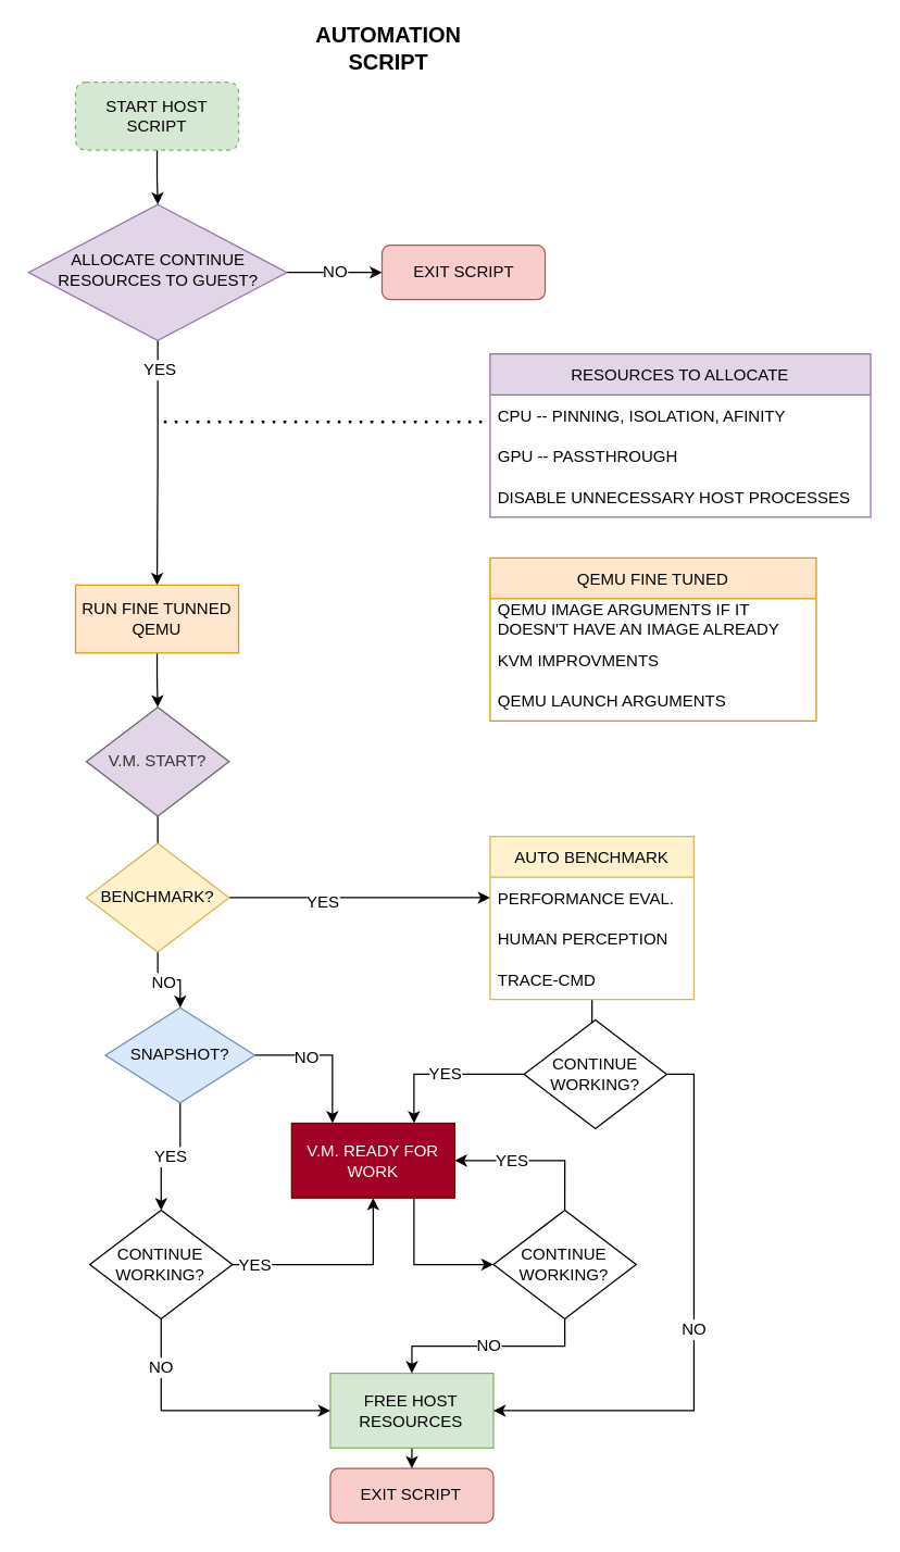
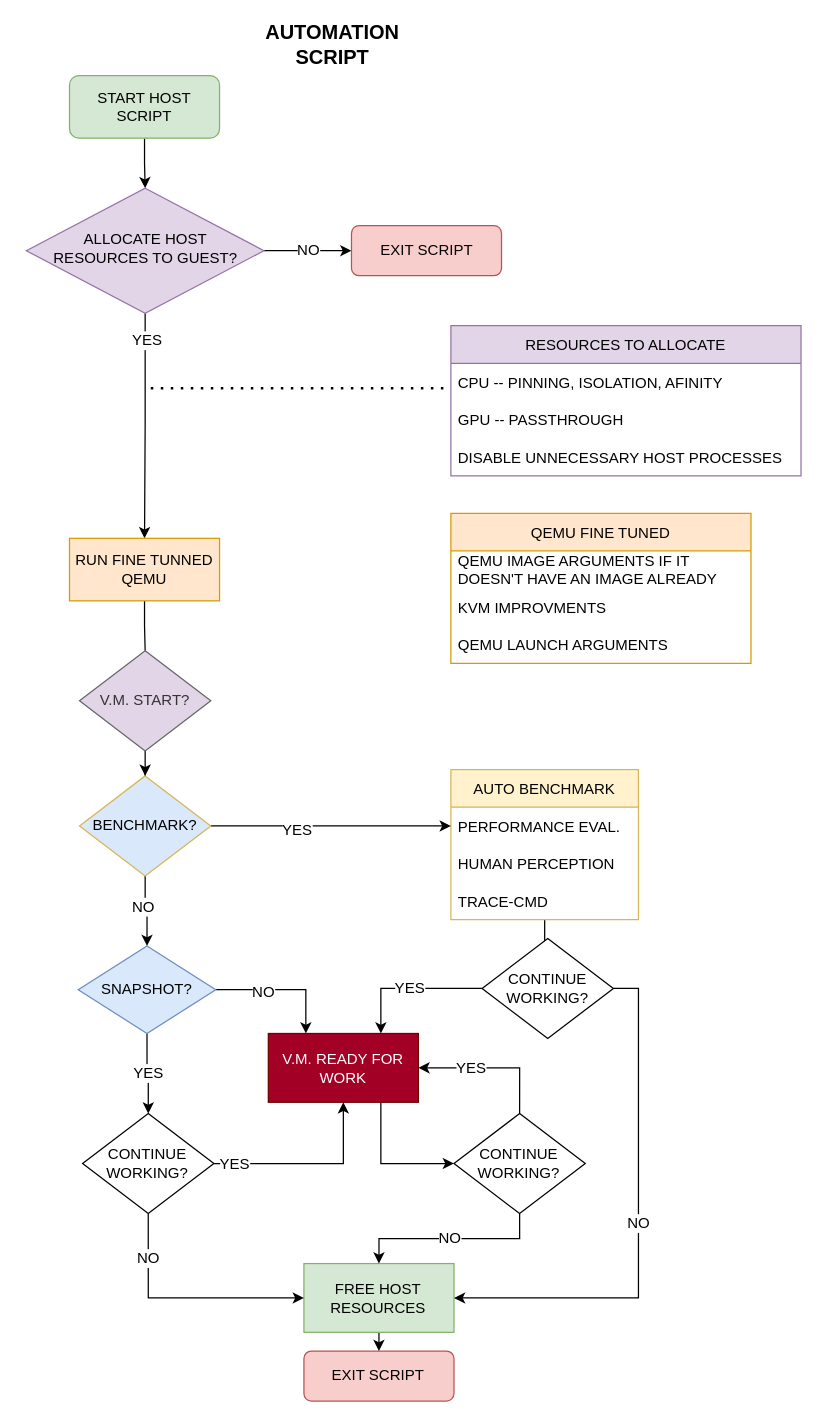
- <mxCell id="41" value="AUTOMATION SCRIPT" style="text;html=1;strokeColor=none;fillColor=none;align=center;verticalAlign=middle;whiteSpace=wrap;rounded=0;fontStyle=1;fontSize=16;" vertex="1" parent="1"><mxGeometry x="209.5" y="20" width="150.5" height="30" as="geometry" /></mxCell>
+ <mxCell id="41" value="AUTOMATION SCRIPT" style="text;html=1;strokeColor=none;fillColor=none;align=center;verticalAlign=middle;whiteSpace=wrap;rounded=0;fontStyle=1;fontSize=16;" vertex="1" parent="1"><mxGeometry x="189.5" y="20" width="150.5" height="30" as="geometry" /></mxCell>
- <mxCell id="3" value="START HOST&lt;br&gt;SCRIPT" style="rounded=1;whiteSpace=wrap;html=1;fontSize=12;glass=0;strokeWidth=1;shadow=0;fillColor=#d5e8d4;strokeColor=#82b366;dashed=1;" parent="1" vertex="1"><mxGeometry x="55" y="60" width="120" height="50" as="geometry" /></mxCell>
+ <mxCell id="3" value="START HOST&lt;br&gt;SCRIPT" style="rounded=1;whiteSpace=wrap;html=1;fontSize=12;glass=0;strokeWidth=1;shadow=0;fillColor=#d5e8d4;strokeColor=#82b366;" parent="1" vertex="1"><mxGeometry x="55" y="60" width="120" height="50" as="geometry" /></mxCell>
- <mxCell id="7" value="ALLOCATE CONTINUE &lt;br&gt;RESOURCES TO GUEST?" style="rhombus;whiteSpace=wrap;html=1;shadow=0;fontFamily=Helvetica;fontSize=12;align=center;strokeWidth=1;spacing=6;spacingTop=-4;fillColor=#e1d5e7;strokeColor=#9673a6;" parent="1" vertex="1"><mxGeometry x="20.5" y="150" width="190" height="100" as="geometry" /></mxCell>
+ <mxCell id="7" value="ALLOCATE HOST &lt;br&gt;RESOURCES TO GUEST?" style="rhombus;whiteSpace=wrap;html=1;shadow=0;fontFamily=Helvetica;fontSize=12;align=center;strokeWidth=1;spacing=6;spacingTop=-4;fillColor=#e1d5e7;strokeColor=#9673a6;" parent="1" vertex="1"><mxGeometry x="20.5" y="150" width="190" height="100" as="geometry" /></mxCell>
- <mxCell id="12" style="edgeStyle=orthogonalEdgeStyle;rounded=0;orthogonalLoop=1;jettySize=auto;html=1;exitX=0.5;exitY=1;exitDx=0;exitDy=0;entryX=0.5;entryY=0;entryDx=0;entryDy=0;" edge="1" parent="1" source="13" target="24"><mxGeometry relative="1" as="geometry" /></mxCell>
+ <mxCell id="12" style="edgeStyle=orthogonalEdgeStyle;rounded=0;orthogonalLoop=1;jettySize=auto;html=1;exitX=0.5;exitY=1;exitDx=0;exitDy=0;entryX=0.5;entryY=0;entryDx=0;entryDy=0;endArrow=none;" edge="1" parent="1" source="13" target="24"><mxGeometry relative="1" as="geometry" /></mxCell>
- <mxCell id="23" style="edgeStyle=orthogonalEdgeStyle;rounded=0;orthogonalLoop=1;jettySize=auto;html=1;exitX=0.5;exitY=1;exitDx=0;exitDy=0;fontSize=12;endArrow=none;" edge="1" parent="1" source="24" target="46"><mxGeometry relative="1" as="geometry" /></mxCell>
+ <mxCell id="23" style="edgeStyle=orthogonalEdgeStyle;rounded=0;orthogonalLoop=1;jettySize=auto;html=1;exitX=0.5;exitY=1;exitDx=0;exitDy=0;fontSize=12;" edge="1" parent="1" source="24" target="46"><mxGeometry relative="1" as="geometry" /></mxCell>
- <mxCell id="46" value="BENCHMARK?" style="rhombus;whiteSpace=wrap;html=1;fillColor=#fff2cc;strokeColor=#d6b656;" vertex="1" parent="1"><mxGeometry x="63" y="620" width="105" height="80" as="geometry" /></mxCell>
+ <mxCell id="46" value="BENCHMARK?" style="rhombus;whiteSpace=wrap;html=1;fillColor=#dae8fc;strokeColor=#d6b656;" vertex="1" parent="1"><mxGeometry x="63" y="620" width="105" height="80" as="geometry" /></mxCell>
- <mxCell id="22" value="SNAPSHOT?" style="rhombus;whiteSpace=wrap;html=1;fillColor=#dae8fc;strokeColor=#6c8ebf;" vertex="1" parent="1"><mxGeometry x="76.97" y="741" width="110" height="70" as="geometry" /></mxCell>
+ <mxCell id="22" value="SNAPSHOT?" style="rhombus;whiteSpace=wrap;html=1;fillColor=#dae8fc;strokeColor=#6c8ebf;" vertex="1" parent="1"><mxGeometry x="61.97" y="756" width="110" height="70" as="geometry" /></mxCell>
